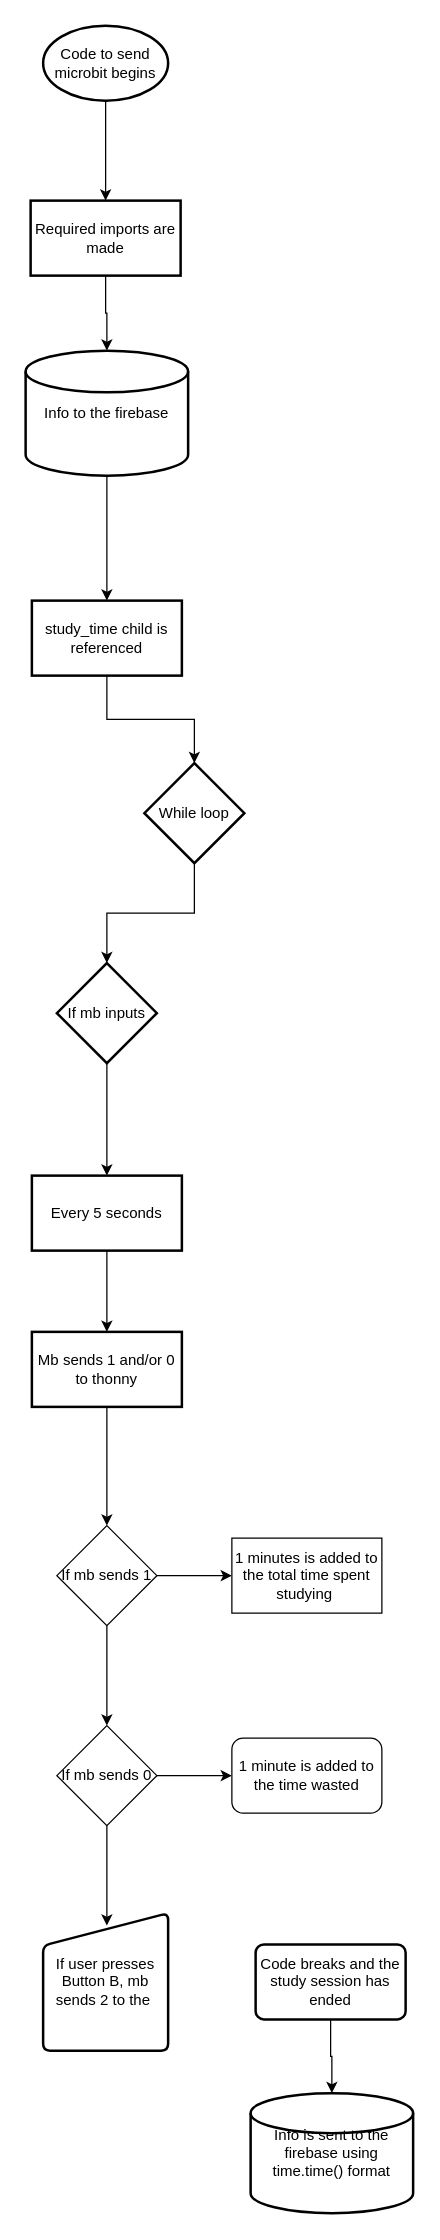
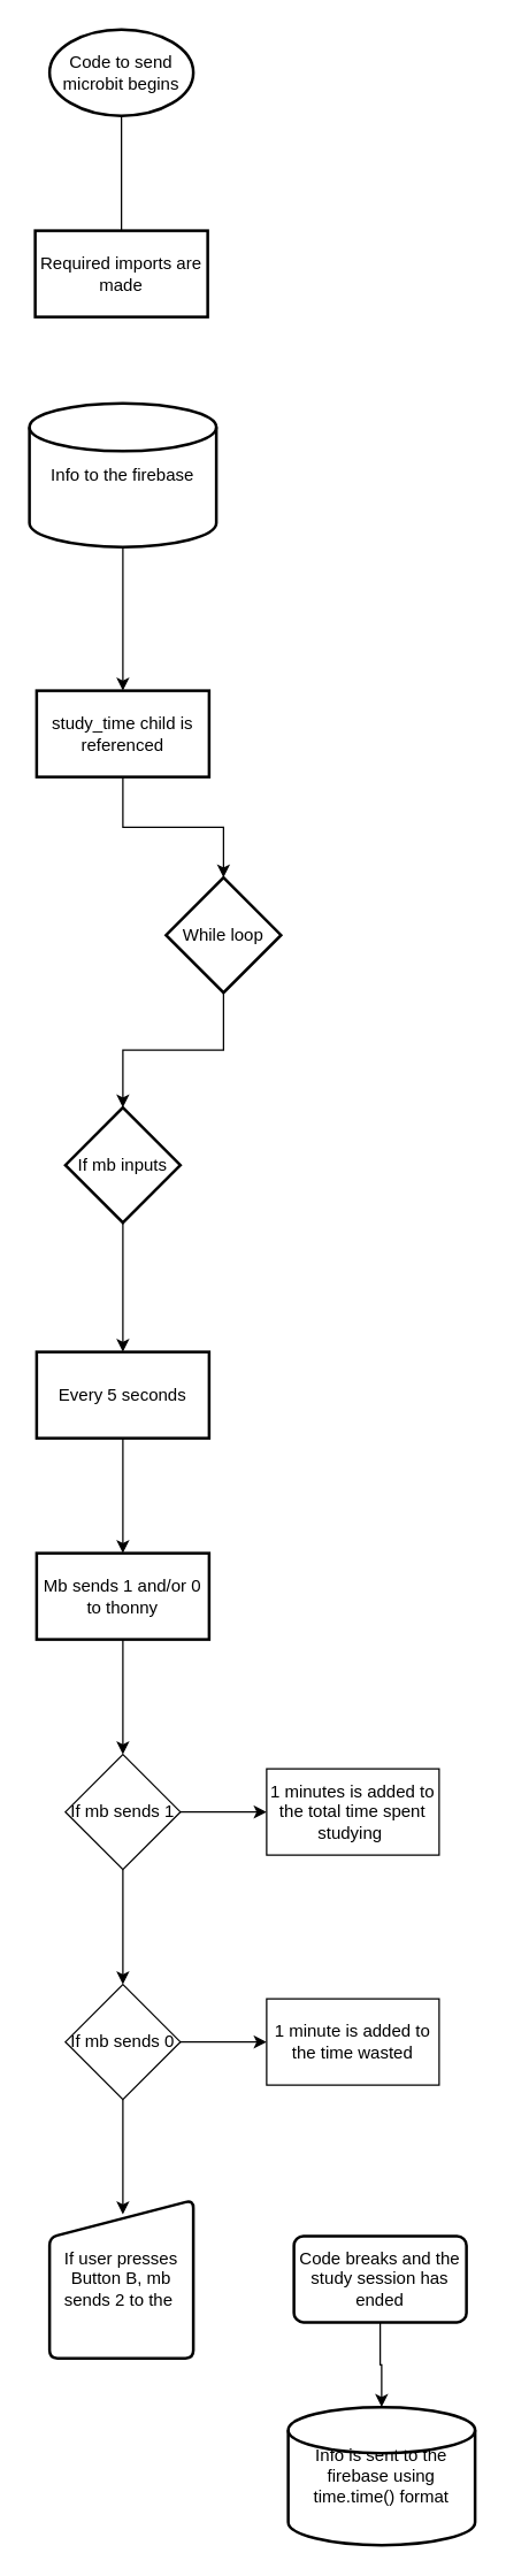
- <mxCell id="2" value="" style="edgeStyle=orthogonalEdgeStyle;rounded=0;orthogonalLoop=1;jettySize=auto;html=1;" edge="1" parent="1" source="3" target="4"><mxGeometry relative="1" as="geometry" /></mxCell>
+ <mxCell id="2" value="" style="edgeStyle=orthogonalEdgeStyle;rounded=0;orthogonalLoop=1;jettySize=auto;html=1;endArrow=none;" edge="1" parent="1" source="3" target="4"><mxGeometry relative="1" as="geometry" /></mxCell>
- <mxCell id="7" style="edgeStyle=orthogonalEdgeStyle;rounded=0;orthogonalLoop=1;jettySize=auto;html=1;entryX=0.5;entryY=0;entryDx=0;entryDy=0;entryPerimeter=0;" edge="1" parent="1" source="4" target="6"><mxGeometry relative="1" as="geometry" /></mxCell>
- <mxCell id="17" value="Mb sends 1 and/or 0 to thonny" style="whiteSpace=wrap;html=1;strokeWidth=2;" vertex="1" parent="1"><mxGeometry x="25" y="1065" width="120" height="60" as="geometry" /></mxCell>
+ <mxCell id="17" value="Mb sends 1 and/or 0 to thonny" style="whiteSpace=wrap;html=1;strokeWidth=2;" vertex="1" parent="1"><mxGeometry x="25" y="1080" width="120" height="60" as="geometry" /></mxCell>
- <mxCell id="25" value="1 minute is added to the time wasted" style="whiteSpace=wrap;html=1;rounded=1;" vertex="1" parent="1"><mxGeometry x="185" y="1390" width="120" height="60" as="geometry" /></mxCell>
+ <mxCell id="25" value="1 minute is added to the time wasted" style="whiteSpace=wrap;html=1;" vertex="1" parent="1"><mxGeometry x="185" y="1390" width="120" height="60" as="geometry" /></mxCell>
